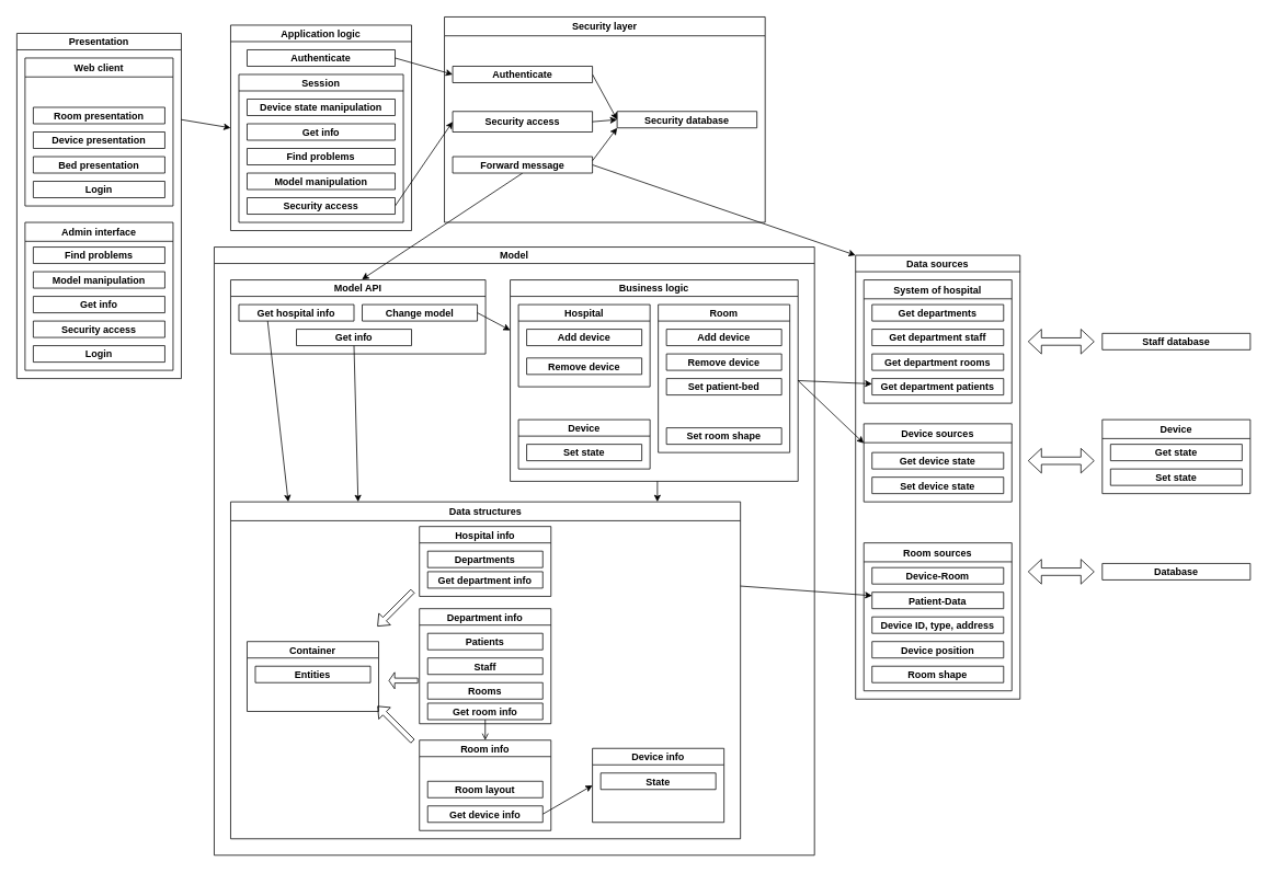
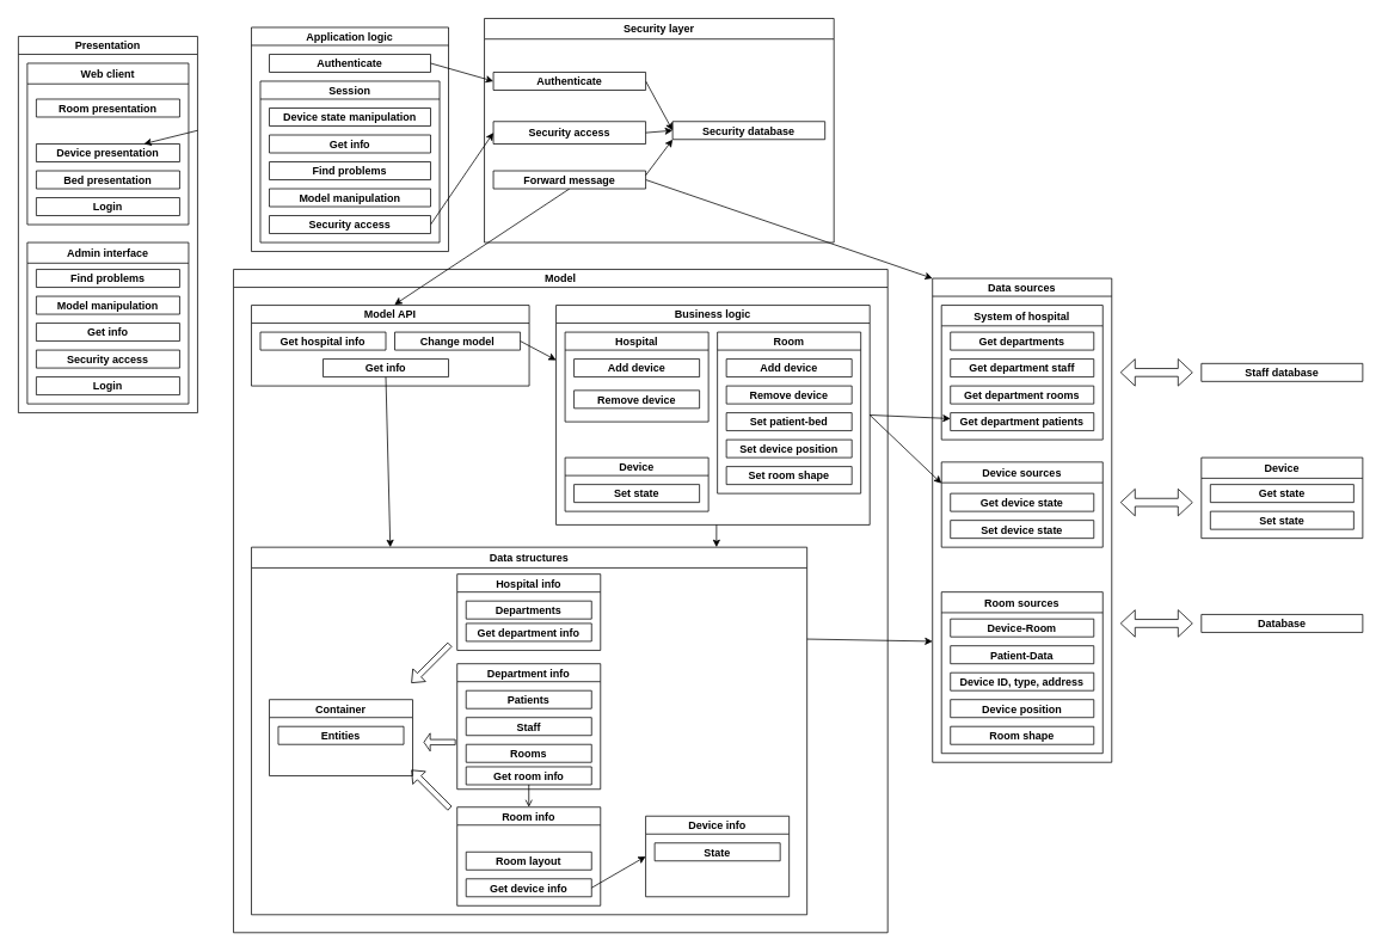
- <mxCell id="12" value="Room presentation" style="swimlane;startSize=20;" parent="11" vertex="1"><mxGeometry x="10" y="60" width="160" height="20" as="geometry" /></mxCell>
+ <mxCell id="12" value="Room presentation" style="swimlane;startSize=20;" parent="11" vertex="1"><mxGeometry x="10" y="40" width="160" height="20" as="geometry" /></mxCell>
- <mxCell id="22" value="" style="endArrow=classic;html=1;exitX=1;exitY=0.25;exitDx=0;exitDy=0;entryX=0;entryY=0.5;entryDx=0;entryDy=0;" parent="1" source="10" target="94" edge="1"><mxGeometry width="50" height="50" relative="1" as="geometry"><mxPoint x="710" y="170" as="sourcePoint" /><mxPoint x="760" y="120" as="targetPoint" /></mxGeometry></mxCell>
+ <mxCell id="22" value="" style="endArrow=classic;html=1;exitX=1;exitY=0.25;exitDx=0;exitDy=0;" parent="1" source="10" target="13" edge="1"><mxGeometry width="50" height="50" relative="1" as="geometry"><mxPoint x="710" y="170" as="sourcePoint" /><mxPoint x="760" y="120" as="targetPoint" /></mxGeometry></mxCell>
- <mxCell id="66" value="" style="endArrow=classic;html=1;exitX=0.25;exitY=1;exitDx=0;exitDy=0;entryX=0.113;entryY=0;entryDx=0;entryDy=0;entryPerimeter=0;" parent="39" source="64" target="40" edge="1"><mxGeometry width="50" height="50" relative="1" as="geometry"><mxPoint x="85" y="110" as="sourcePoint" /><mxPoint x="80.0" y="290" as="targetPoint" /></mxGeometry></mxCell>
+ <mxCell id="74" value="Set device position" style="swimlane;startSize=20;" parent="70" vertex="1"><mxGeometry x="10" y="120" width="140" height="20" as="geometry" /></mxCell>
- <mxCell id="83" value="" style="endArrow=classic;html=1;exitX=1;exitY=0.25;exitDx=0;exitDy=0;" parent="1" source="40" target="36" edge="1"><mxGeometry width="50" height="50" relative="1" as="geometry"><mxPoint x="890" y="950" as="sourcePoint" /><mxPoint x="1280.42" y="500" as="targetPoint" /></mxGeometry></mxCell>
+ <mxCell id="83" value="" style="endArrow=classic;html=1;exitX=1;exitY=0.25;exitDx=0;exitDy=0;entryX=0;entryY=0.75;entryDx=0;entryDy=0;" parent="1" source="40" target="23" edge="1"><mxGeometry width="50" height="50" relative="1" as="geometry"><mxPoint x="890" y="950" as="sourcePoint" /><mxPoint x="1280.42" y="500" as="targetPoint" /></mxGeometry></mxCell>
